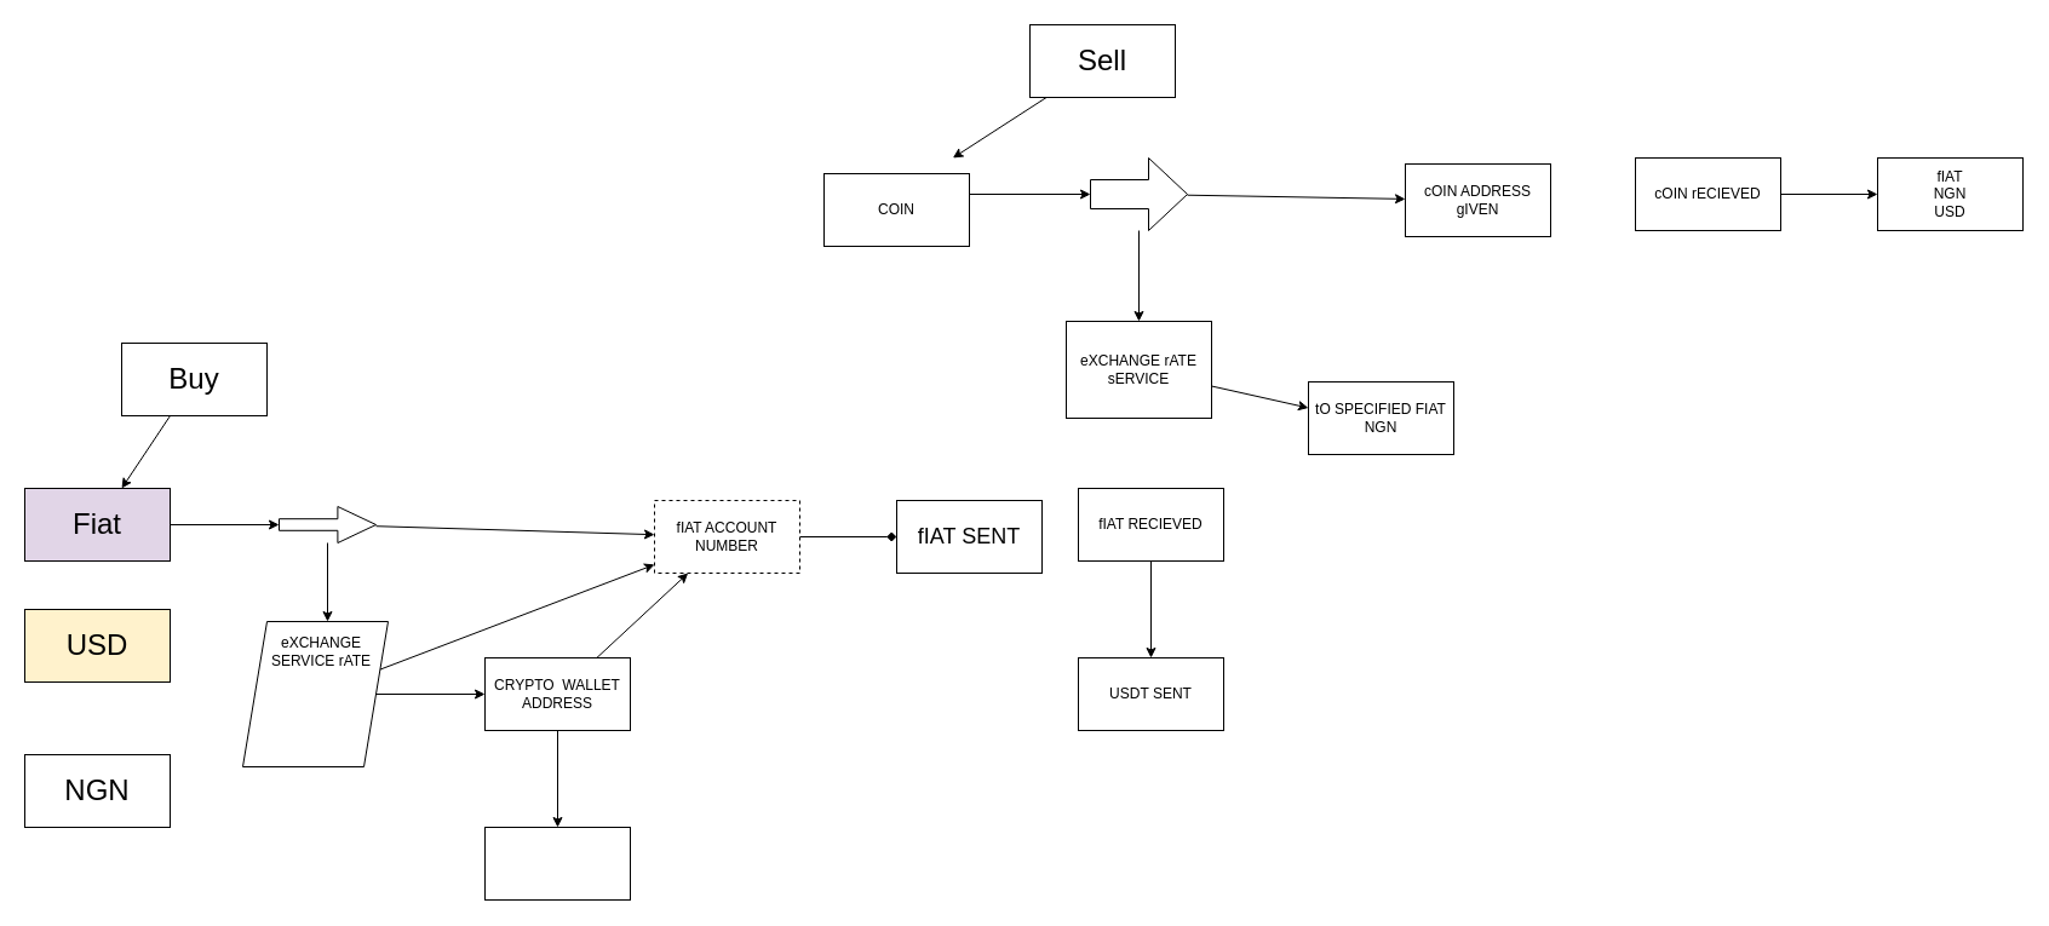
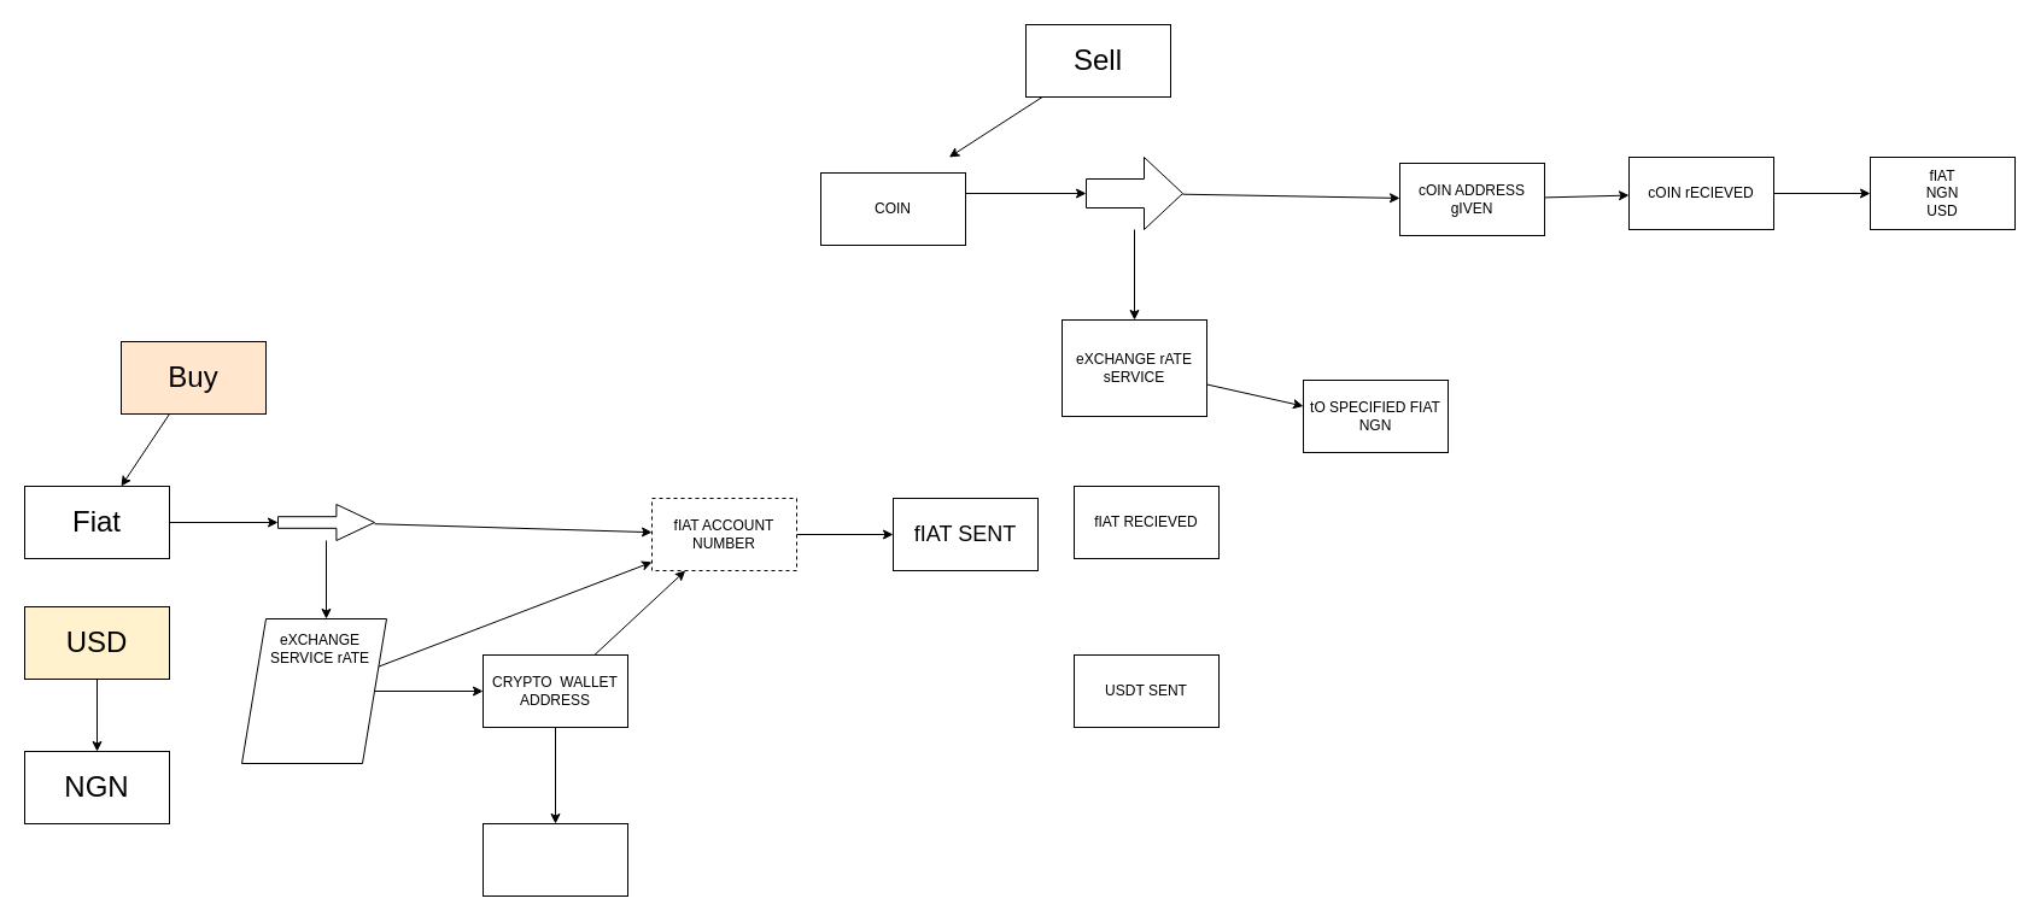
+ <mxCell id="24" value="" style="edgeStyle=none;html=1;" edge="1" parent="1" source="25" target="29"><mxGeometry relative="1" as="geometry" /></mxCell>
- <mxCell id="5" value="&lt;font style=&quot;font-size: 24px;&quot;&gt;Buy&lt;/font&gt;" style="rounded=0;whiteSpace=wrap;html=1;" vertex="1" parent="1"><mxGeometry x="100" y="283" width="120" height="60" as="geometry" /></mxCell>
+ <mxCell id="5" value="&lt;font style=&quot;font-size: 24px;&quot;&gt;Buy&lt;/font&gt;" style="rounded=0;whiteSpace=wrap;html=1;fillColor=#ffe6cc;" vertex="1" parent="1"><mxGeometry x="100" y="283" width="120" height="60" as="geometry" /></mxCell>
- <mxCell id="7" value="&lt;font style=&quot;font-size: 24px;&quot;&gt;Fiat&lt;/font&gt;" style="rounded=0;whiteSpace=wrap;html=1;fillColor=#e1d5e7;" vertex="1" parent="1"><mxGeometry x="20" y="403" width="120" height="60" as="geometry" /></mxCell>
+ <mxCell id="7" value="&lt;font style=&quot;font-size: 24px;&quot;&gt;Fiat&lt;/font&gt;" style="rounded=0;whiteSpace=wrap;html=1;" vertex="1" parent="1"><mxGeometry x="20" y="403" width="120" height="60" as="geometry" /></mxCell>
- <mxCell id="8" value="" style="edgeStyle=none;html=1;endArrow=diamond;" edge="1" parent="1" source="35" target="14"><mxGeometry relative="1" as="geometry" /></mxCell>
+ <mxCell id="8" value="" style="edgeStyle=none;html=1;" edge="1" parent="1" source="35" target="14"><mxGeometry relative="1" as="geometry" /></mxCell>
- <mxCell id="32" value="" style="edgeStyle=none;html=1;" edge="1" parent="1" source="33" target="39"><mxGeometry relative="1" as="geometry" /></mxCell>
+ <mxCell id="11" value="" style="edgeStyle=none;html=1;" edge="1" parent="1" source="12" target="13"><mxGeometry relative="1" as="geometry" /></mxCell>
